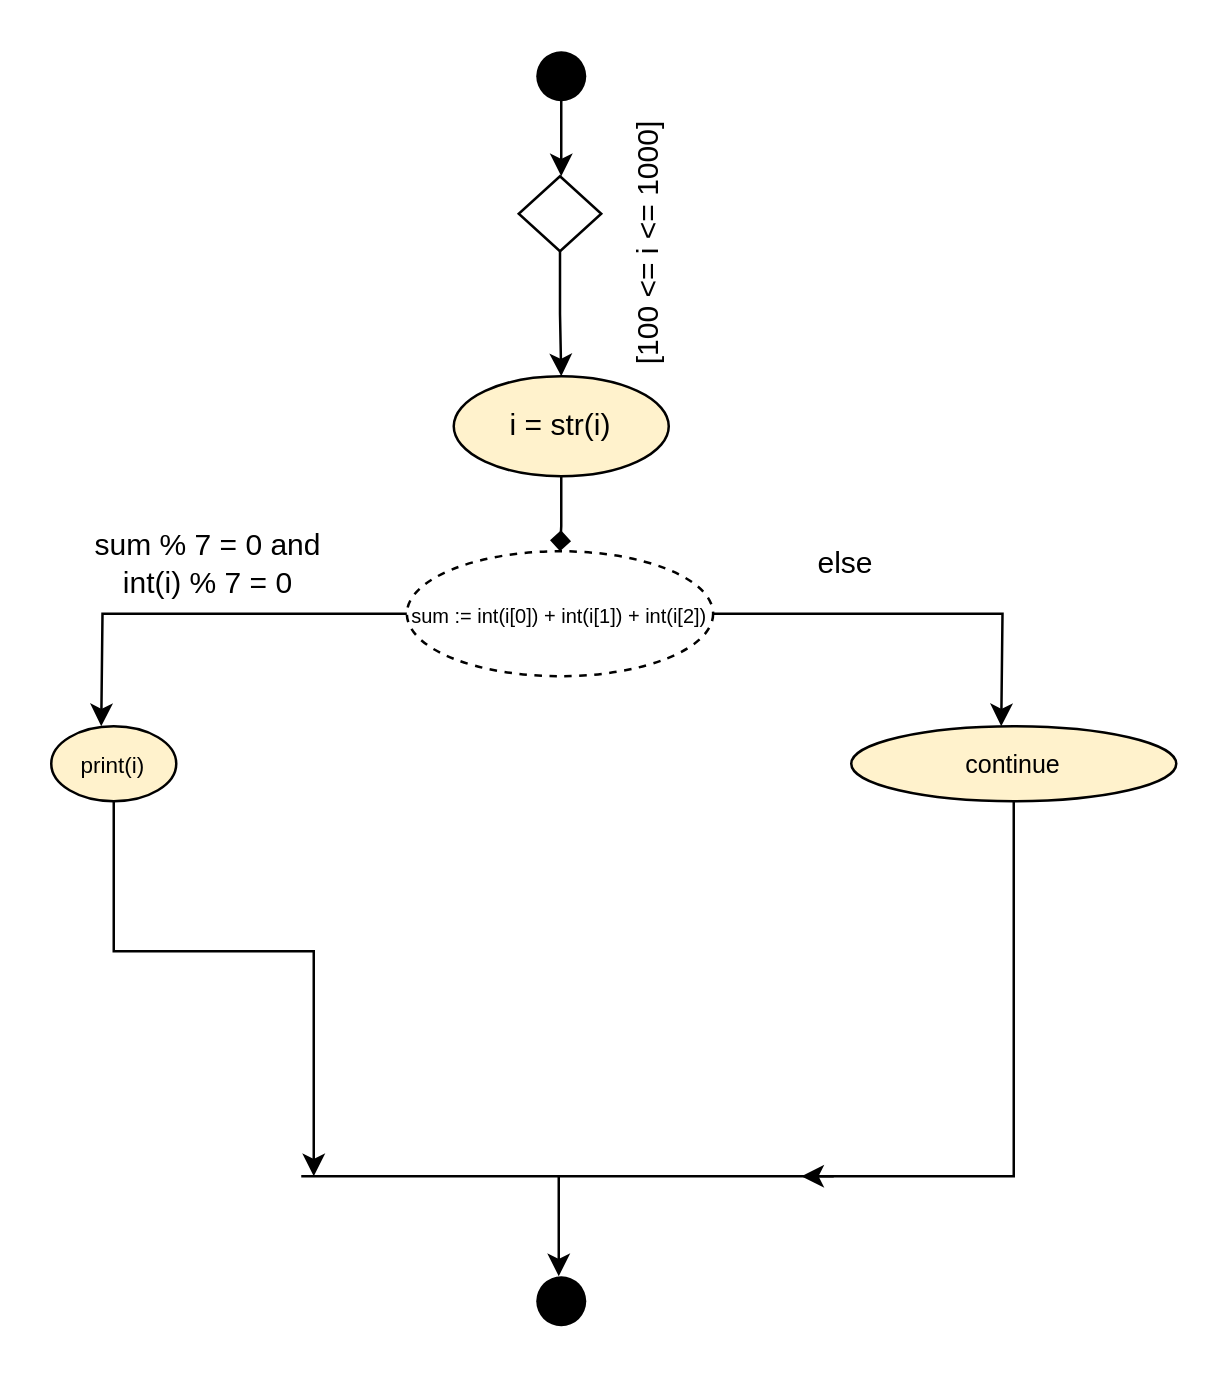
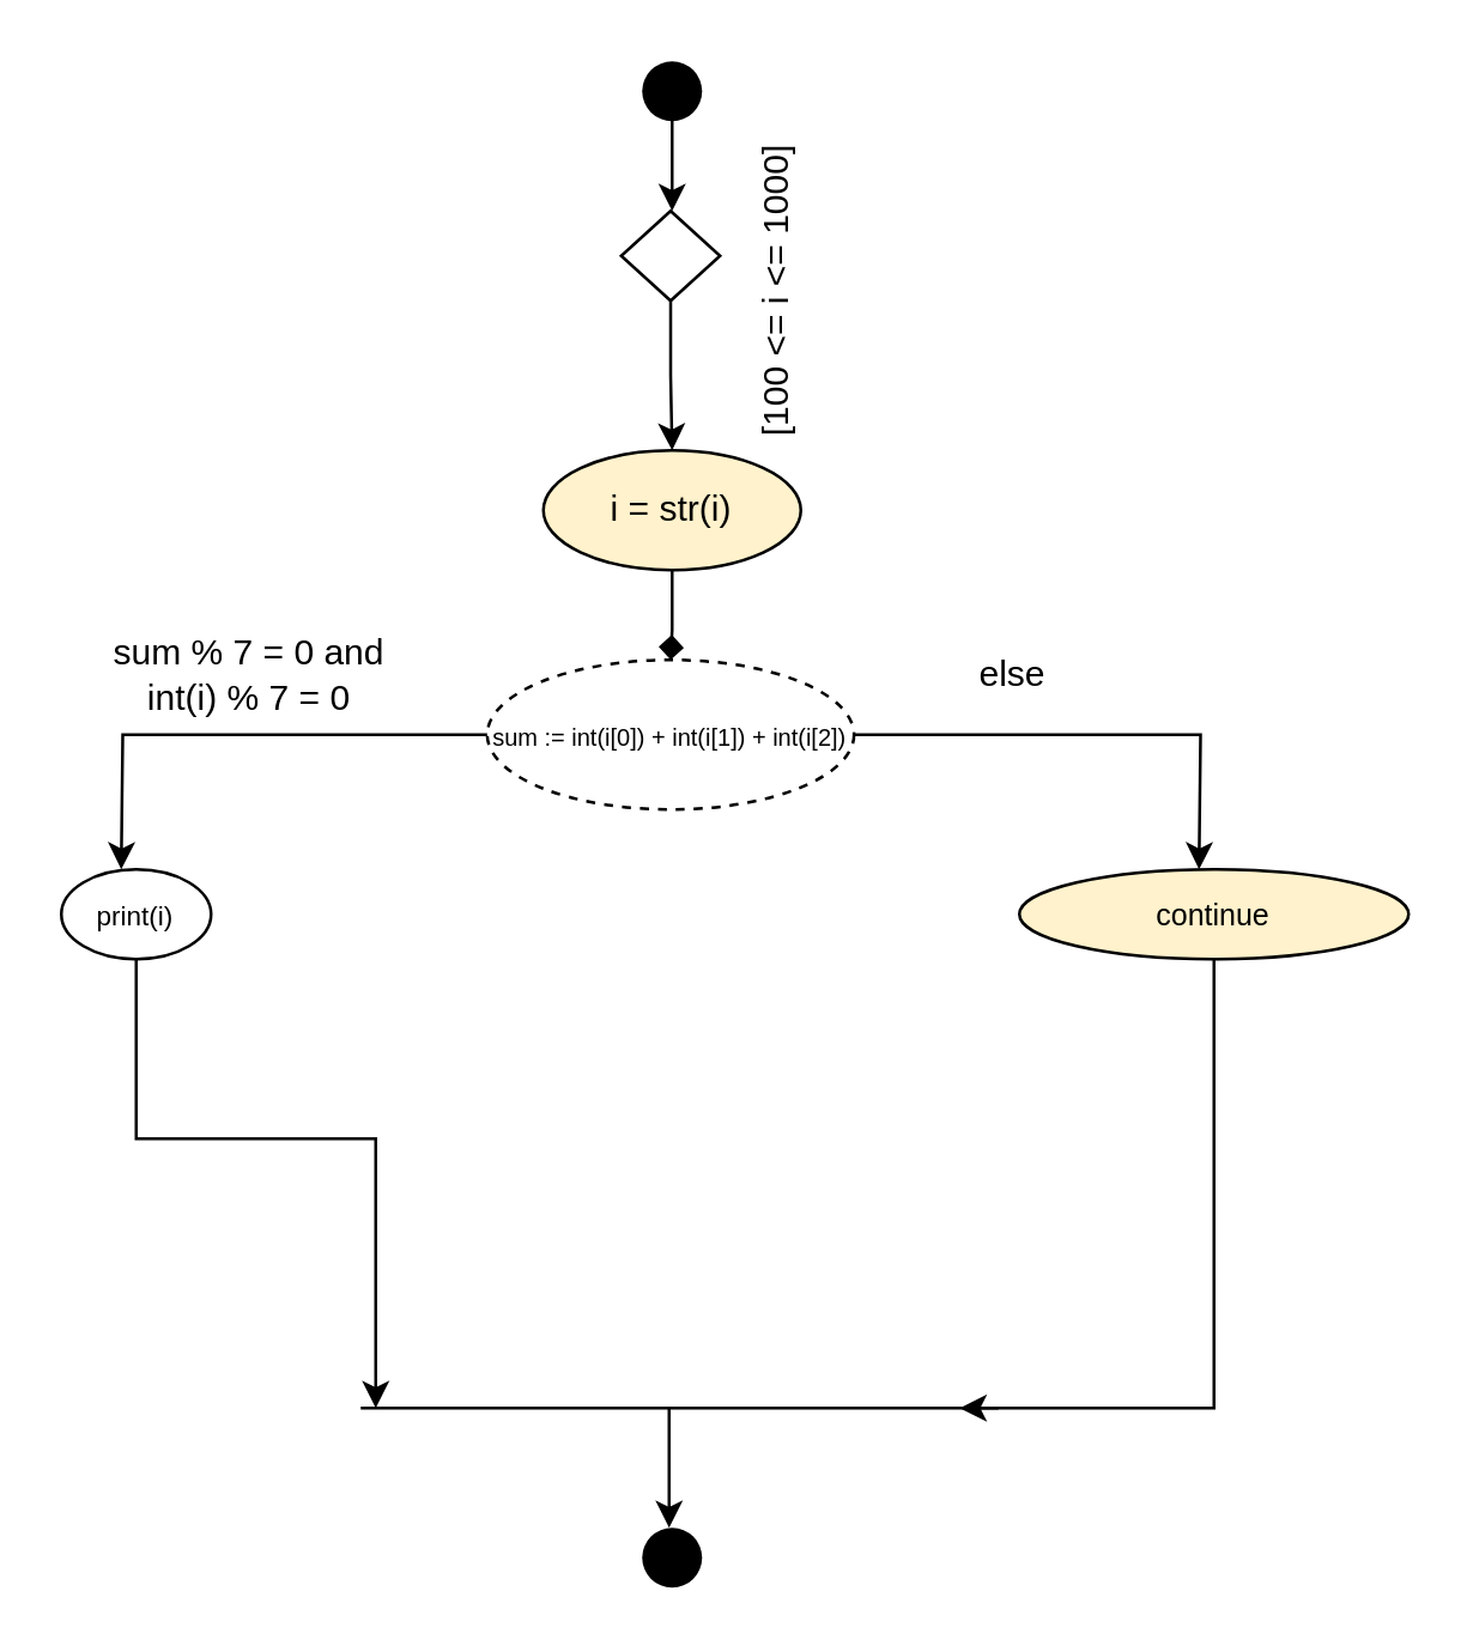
- <mxCell id="7" value="&lt;font style=&quot;font-size: 9px;&quot;&gt;print(i)&lt;br&gt;&lt;/font&gt;" style="ellipse;whiteSpace=wrap;html=1;strokeWidth=1;fillColor=#fff2cc;" vertex="1" parent="1"><mxGeometry x="20" y="290" width="50" height="30" as="geometry" /></mxCell>
+ <mxCell id="7" value="&lt;font style=&quot;font-size: 9px;&quot;&gt;print(i)&lt;br&gt;&lt;/font&gt;" style="ellipse;whiteSpace=wrap;html=1;strokeWidth=1;" vertex="1" parent="1"><mxGeometry x="20" y="290" width="50" height="30" as="geometry" /></mxCell>
